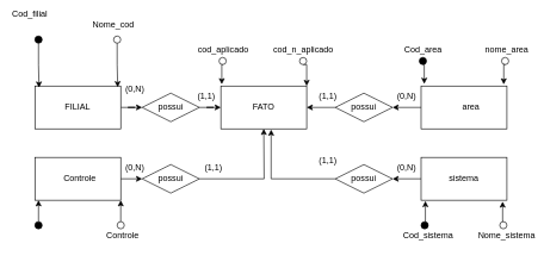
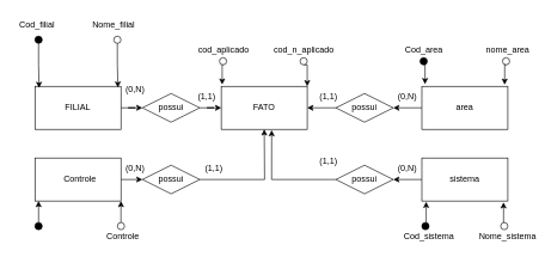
- <mxCell id="58" value="Cod_filial" style="text;html=1;align=center;verticalAlign=middle;whiteSpace=wrap;rounded=0;" vertex="1" parent="1"><mxGeometry x="10.5" y="5" width="60" height="30" as="geometry" /></mxCell>
+ <mxCell id="58" value="Cod_filial" style="text;html=1;align=center;verticalAlign=middle;whiteSpace=wrap;rounded=0;" vertex="1" parent="1"><mxGeometry x="20.5" y="20" width="60" height="30" as="geometry" /></mxCell>
- <mxCell id="59" value="Nome_cod" style="text;html=1;align=center;verticalAlign=middle;whiteSpace=wrap;rounded=0;" vertex="1" parent="1"><mxGeometry x="128" y="20" width="60" height="30" as="geometry" /></mxCell>
+ <mxCell id="59" value="Nome_filial" style="text;html=1;align=center;verticalAlign=middle;whiteSpace=wrap;rounded=0;" vertex="1" parent="1"><mxGeometry x="128" y="20" width="60" height="30" as="geometry" /></mxCell>
- <mxCell id="24" value="area" style="text;html=1;align=center;verticalAlign=middle;whiteSpace=wrap;rounded=0;labelBackgroundColor=none;" vertex="1" parent="1"><mxGeometry x="628" y="135" width="60" height="30" as="geometry" /></mxCell>
+ <mxCell id="24" value="area" style="text;html=1;align=center;verticalAlign=middle;whiteSpace=wrap;rounded=0;labelBackgroundColor=none;" vertex="1" parent="1"><mxGeometry x="618" y="135" width="60" height="30" as="geometry" /></mxCell>
